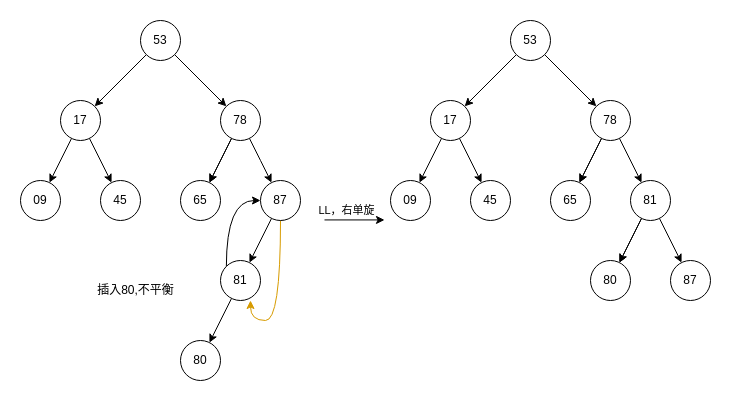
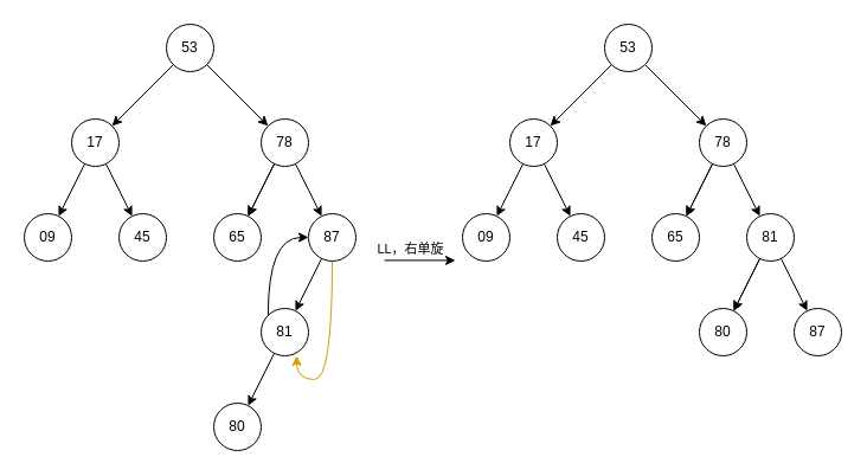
- <mxCell id="22" value="插入80,不平衡" style="text;html=1;align=center;verticalAlign=middle;resizable=0;points=[];autosize=1;strokeColor=none;fillColor=none;" vertex="1" parent="1"><mxGeometry x="90" y="280" width="90" height="20" as="geometry" /></mxCell>
